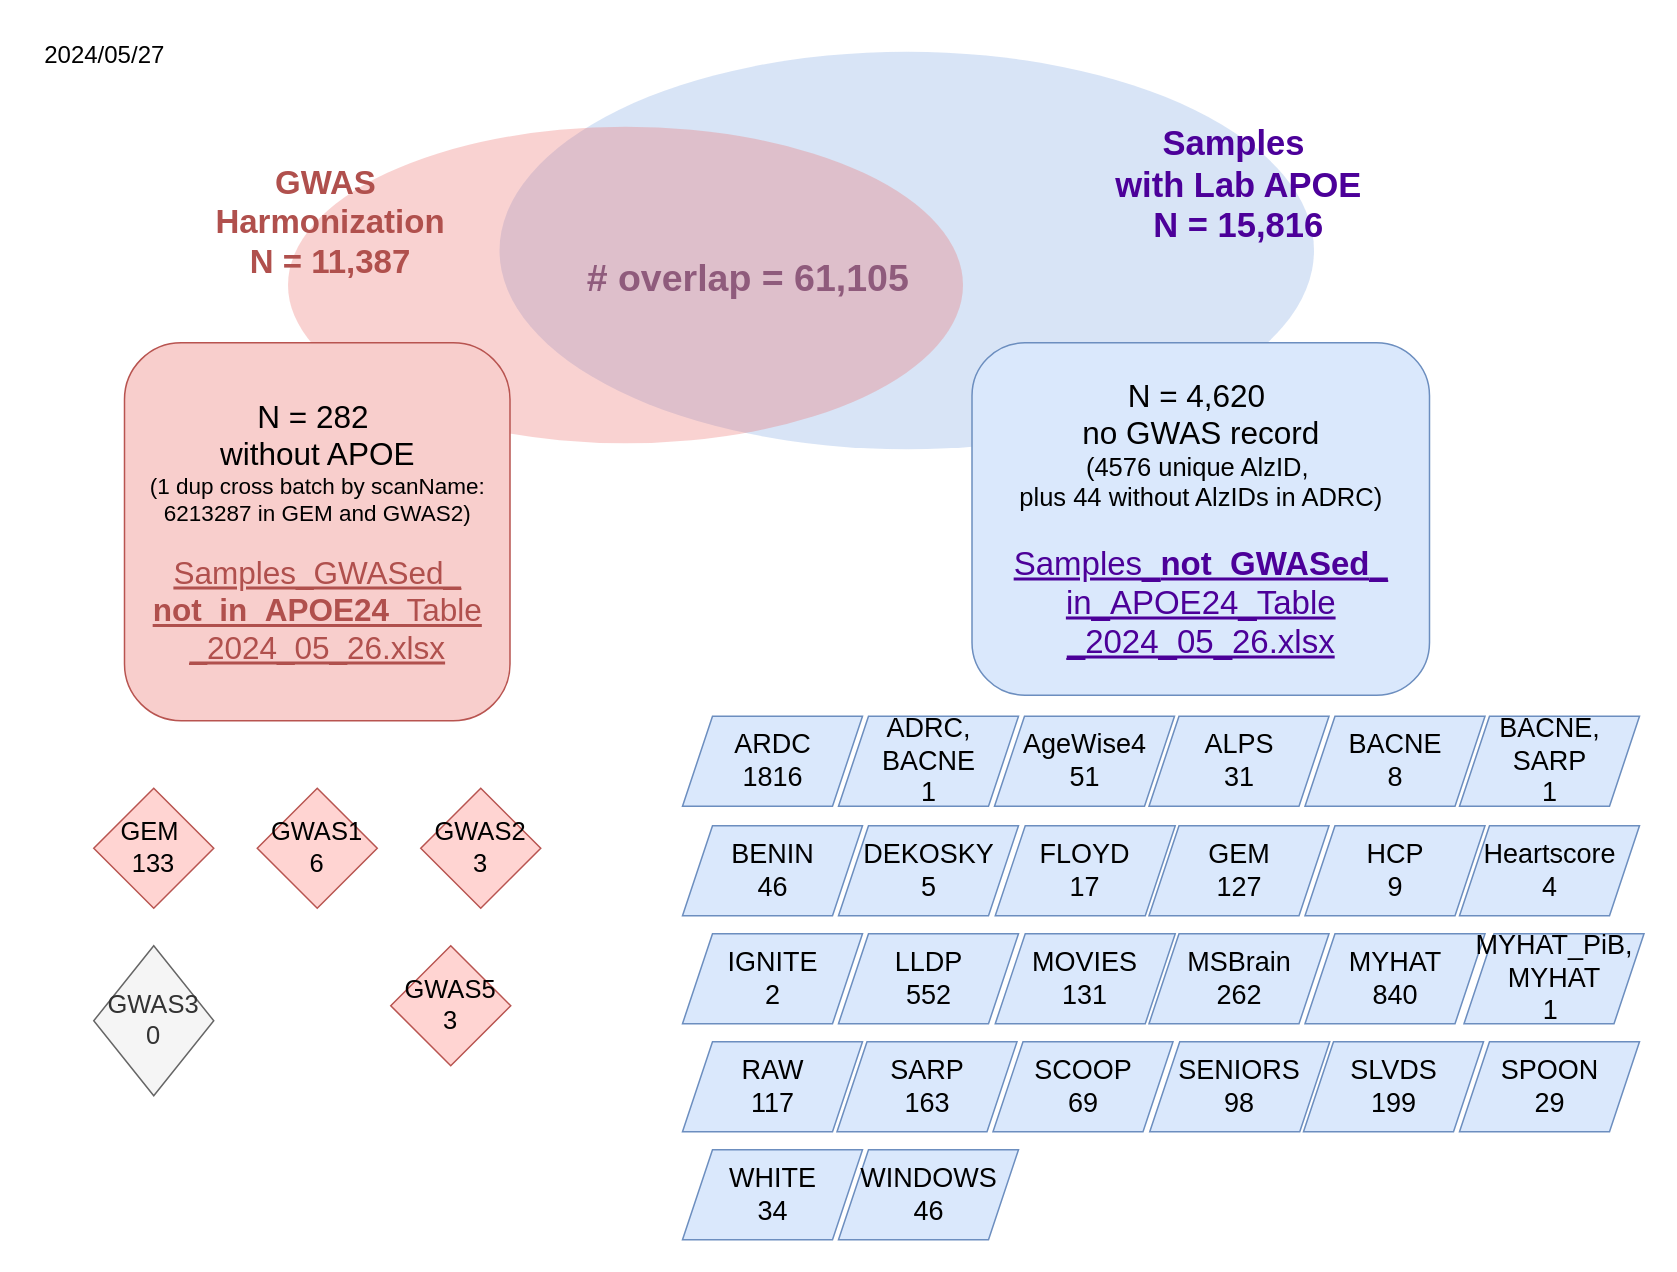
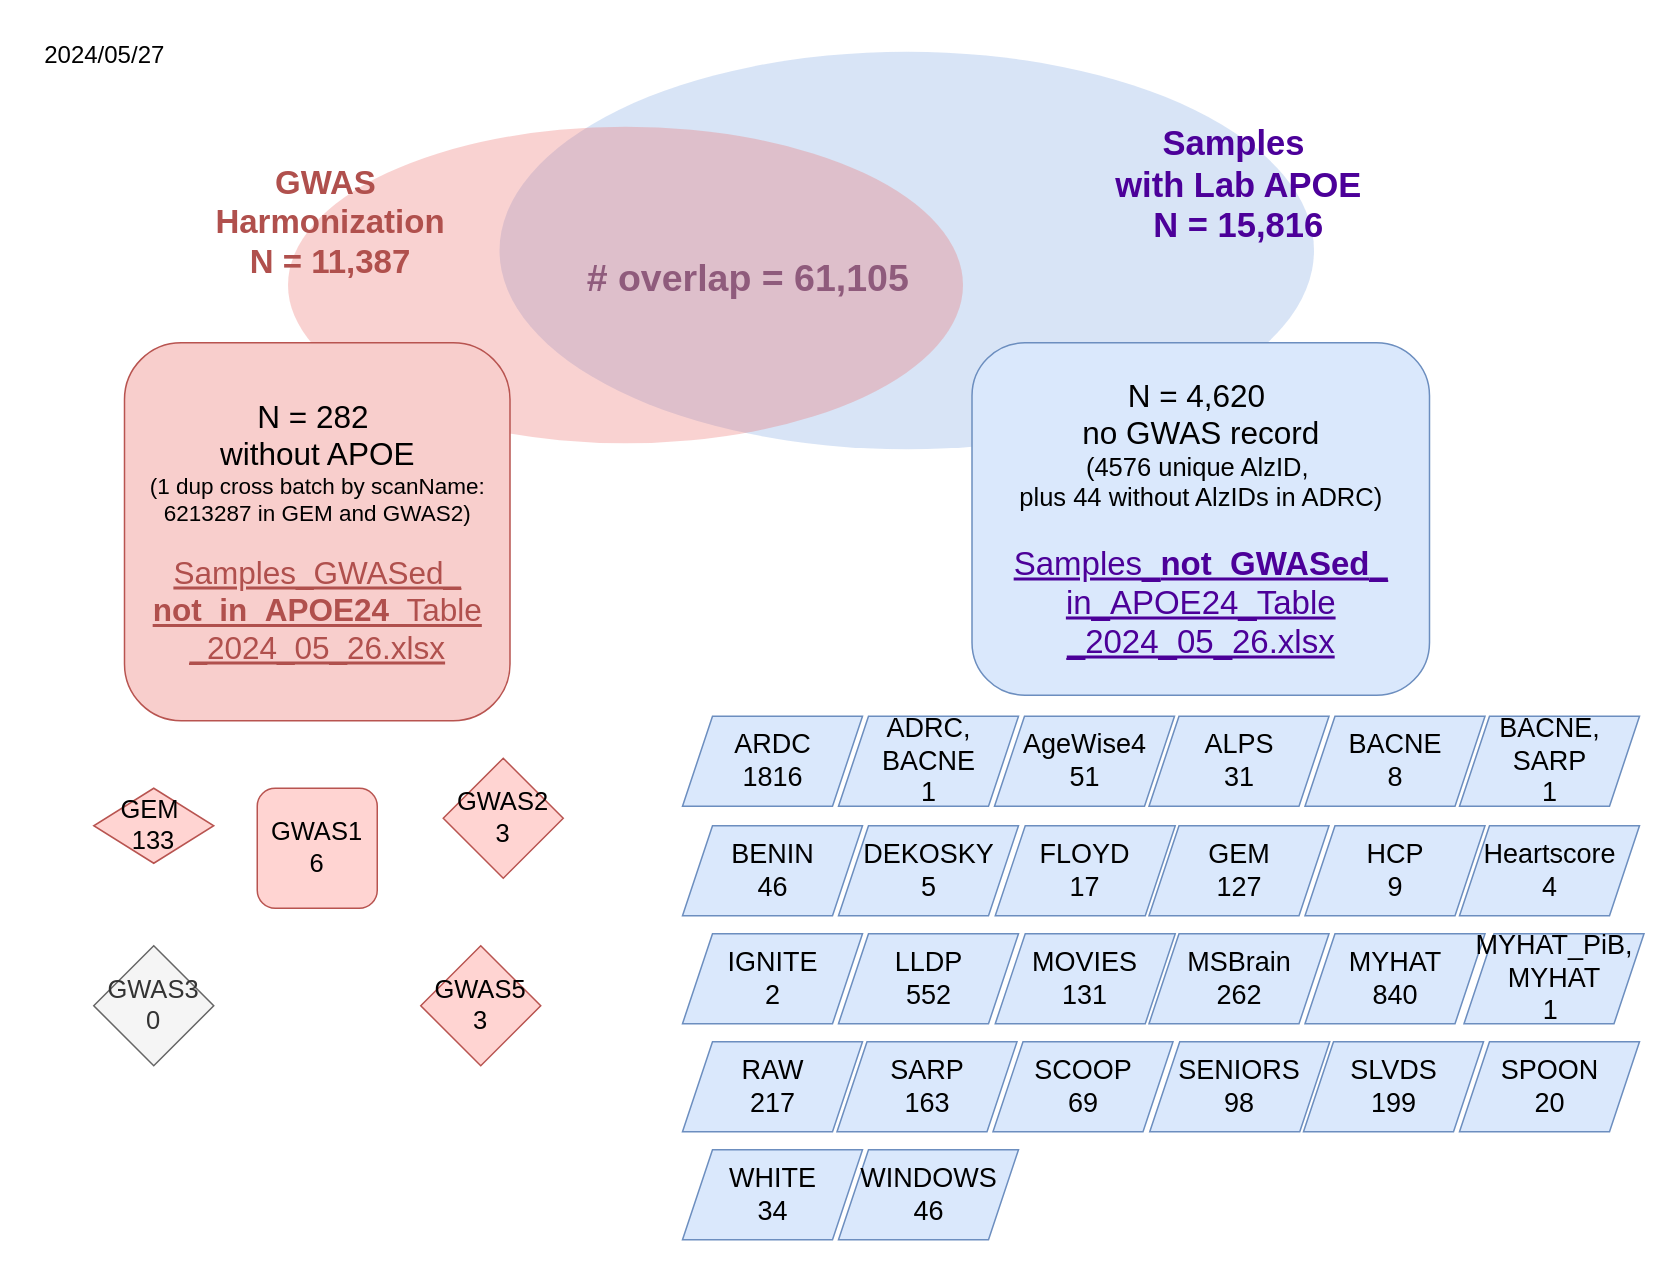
- <mxCell id="9" value="GEM&amp;nbsp;&lt;div&gt;133&lt;/div&gt;" style="rhombus;whiteSpace=wrap;html=1;fontSize=17;fillColor=#FFD4D2;strokeColor=#b85450;" vertex="1" parent="1"><mxGeometry x="62" y="525" width="80" height="80" as="geometry" /></mxCell>
+ <mxCell id="9" value="GEM&amp;nbsp;&lt;div&gt;133&lt;/div&gt;" style="rhombus;whiteSpace=wrap;html=1;fontSize=17;fillColor=#FFD4D2;strokeColor=#b85450;" vertex="1" parent="1"><mxGeometry x="62" y="525" width="80" height="50" as="geometry" /></mxCell>
- <mxCell id="10" value="GWAS1&lt;div&gt;6&lt;/div&gt;" style="rhombus;whiteSpace=wrap;html=1;fontSize=17;fillColor=#FFD4D2;strokeColor=#b85450;" vertex="1" parent="1"><mxGeometry x="171" y="525" width="80" height="80" as="geometry" /></mxCell>
+ <mxCell id="10" value="GWAS1&lt;div&gt;6&lt;/div&gt;" style="whiteSpace=wrap;html=1;fontSize=17;fillColor=#FFD4D2;strokeColor=#b85450;rounded=1;" vertex="1" parent="1"><mxGeometry x="171" y="525" width="80" height="80" as="geometry" /></mxCell>
- <mxCell id="11" value="GWAS2&lt;div&gt;3&lt;/div&gt;" style="rhombus;whiteSpace=wrap;html=1;fontSize=17;fillColor=#FFD4D2;strokeColor=#b85450;" vertex="1" parent="1"><mxGeometry x="280" y="525" width="80" height="80" as="geometry" /></mxCell>
+ <mxCell id="11" value="GWAS2&lt;div&gt;3&lt;/div&gt;" style="rhombus;whiteSpace=wrap;html=1;fontSize=17;fillColor=#FFD4D2;strokeColor=#b85450;" vertex="1" parent="1"><mxGeometry x="295" y="505" width="80" height="80" as="geometry" /></mxCell>
- <mxCell id="13" value="GWAS5&lt;div&gt;3&lt;/div&gt;" style="rhombus;whiteSpace=wrap;html=1;fontSize=17;fillColor=#FFD4D2;strokeColor=#b85450;" vertex="1" parent="1"><mxGeometry x="260" y="630" width="80" height="80" as="geometry" /></mxCell>
+ <mxCell id="13" value="GWAS5&lt;div&gt;3&lt;/div&gt;" style="rhombus;whiteSpace=wrap;html=1;fontSize=17;fillColor=#FFD4D2;strokeColor=#b85450;" vertex="1" parent="1"><mxGeometry x="280" y="630" width="80" height="80" as="geometry" /></mxCell>
- <mxCell id="12" value="GWAS3&lt;div&gt;0&lt;/div&gt;" style="rhombus;whiteSpace=wrap;html=1;fontSize=17;fillColor=#f5f5f5;strokeColor=#666666;fontColor=#333333;" vertex="1" parent="1"><mxGeometry x="62" y="630" width="80" height="100" as="geometry" /></mxCell>
+ <mxCell id="12" value="GWAS3&lt;div&gt;0&lt;/div&gt;" style="rhombus;whiteSpace=wrap;html=1;fontSize=17;fillColor=#f5f5f5;strokeColor=#666666;fontColor=#333333;" vertex="1" parent="1"><mxGeometry x="62" y="630" width="80" height="80" as="geometry" /></mxCell>
- <mxCell id="15" value="RAW&lt;div style=&quot;font-size: 18px;&quot;&gt;117&lt;/div&gt;" style="shape=parallelogram;perimeter=parallelogramPerimeter;whiteSpace=wrap;html=1;fixedSize=1;fontSize=18;fillColor=#dae8fc;strokeColor=#6c8ebf;" vertex="1" parent="14"><mxGeometry y="217" width="120" height="60" as="geometry" /></mxCell>
+ <mxCell id="15" value="RAW&lt;div style=&quot;font-size: 18px;&quot;&gt;217&lt;/div&gt;" style="shape=parallelogram;perimeter=parallelogramPerimeter;whiteSpace=wrap;html=1;fixedSize=1;fontSize=18;fillColor=#dae8fc;strokeColor=#6c8ebf;" vertex="1" parent="14"><mxGeometry y="217" width="120" height="60" as="geometry" /></mxCell>
- <mxCell id="37" value="SPOON&lt;div style=&quot;font-size: 18px;&quot;&gt;29&lt;/div&gt;" style="shape=parallelogram;perimeter=parallelogramPerimeter;whiteSpace=wrap;html=1;fixedSize=1;fontSize=18;fillColor=#dae8fc;strokeColor=#6c8ebf;" vertex="1" parent="14"><mxGeometry x="518" y="217" width="120" height="60" as="geometry" /></mxCell>
+ <mxCell id="37" value="SPOON&lt;div style=&quot;font-size: 18px;&quot;&gt;20&lt;/div&gt;" style="shape=parallelogram;perimeter=parallelogramPerimeter;whiteSpace=wrap;html=1;fixedSize=1;fontSize=18;fillColor=#dae8fc;strokeColor=#6c8ebf;" vertex="1" parent="14"><mxGeometry x="518" y="217" width="120" height="60" as="geometry" /></mxCell>
